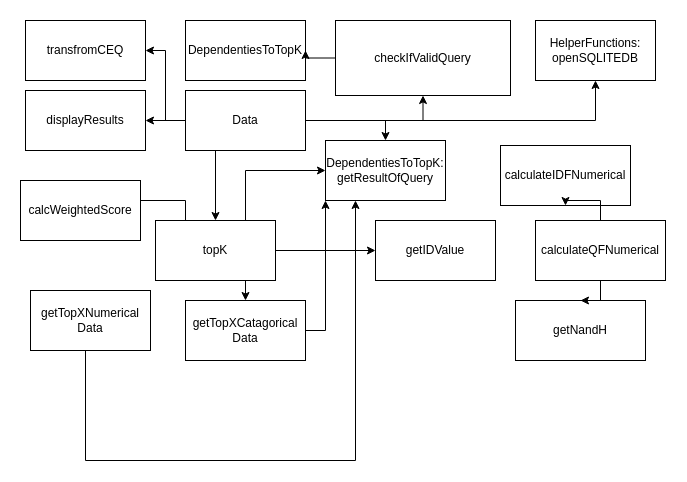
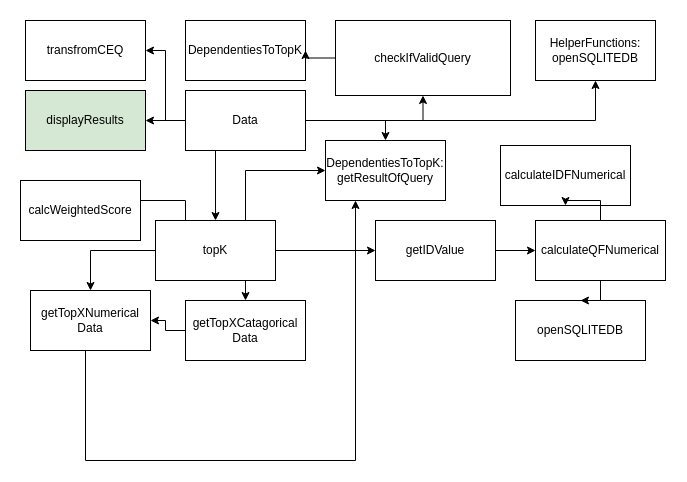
- <mxCell id="20" value="displayResults" style="rounded=0;whiteSpace=wrap;html=1;" vertex="1" parent="1"><mxGeometry x="25" y="90" width="120" height="60" as="geometry" /></mxCell>
+ <mxCell id="20" value="displayResults" style="rounded=0;whiteSpace=wrap;html=1;fillColor=#d5e8d4;" vertex="1" parent="1"><mxGeometry x="25" y="90" width="120" height="60" as="geometry" /></mxCell>
+ <mxCell id="5" style="edgeStyle=orthogonalEdgeStyle;rounded=0;orthogonalLoop=1;jettySize=auto;html=1;" edge="1" parent="1" source="10" target="15"><mxGeometry relative="1" as="geometry" /></mxCell>
+ <mxCell id="12" style="edgeStyle=orthogonalEdgeStyle;rounded=0;orthogonalLoop=1;jettySize=auto;html=1;entryX=0;entryY=0.5;entryDx=0;entryDy=0;" edge="1" parent="1" source="13" target="31"><mxGeometry relative="1" as="geometry" /></mxCell>
- <mxCell id="16" style="edgeStyle=orthogonalEdgeStyle;rounded=0;orthogonalLoop=1;jettySize=auto;html=1;entryX=0;entryY=1;entryDx=0;entryDy=0;" edge="1" parent="1" source="17" target="33"><mxGeometry relative="1" as="geometry" /></mxCell>
+ <mxCell id="16" style="edgeStyle=orthogonalEdgeStyle;rounded=0;orthogonalLoop=1;jettySize=auto;html=1;" edge="1" parent="1" source="17" target="15"><mxGeometry relative="1" as="geometry" /></mxCell>
- <mxCell id="28" value="getNandH" style="rounded=0;whiteSpace=wrap;html=1;" vertex="1" parent="1"><mxGeometry x="515" y="300" width="130" height="60" as="geometry" /></mxCell>
+ <mxCell id="28" value="openSQLITEDB" style="rounded=0;whiteSpace=wrap;html=1;" vertex="1" parent="1"><mxGeometry x="515" y="300" width="130" height="60" as="geometry" /></mxCell>
